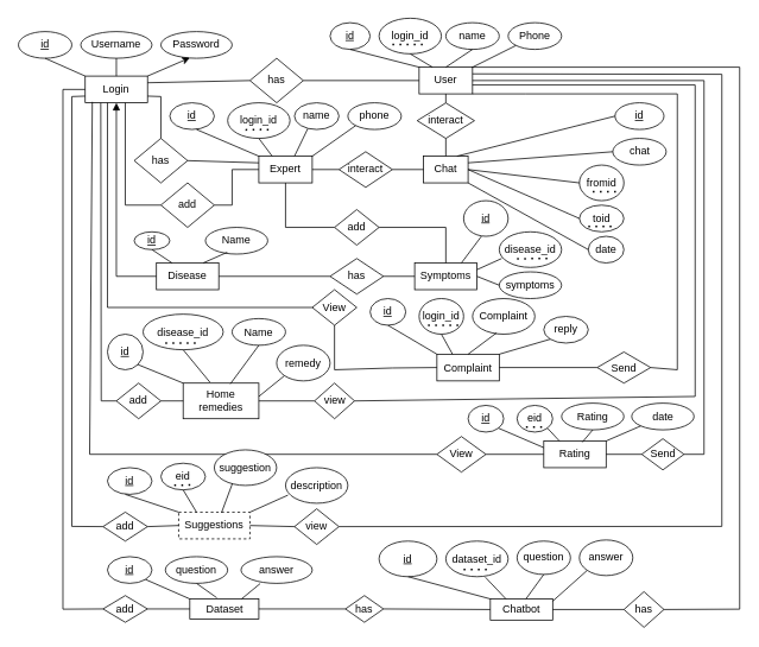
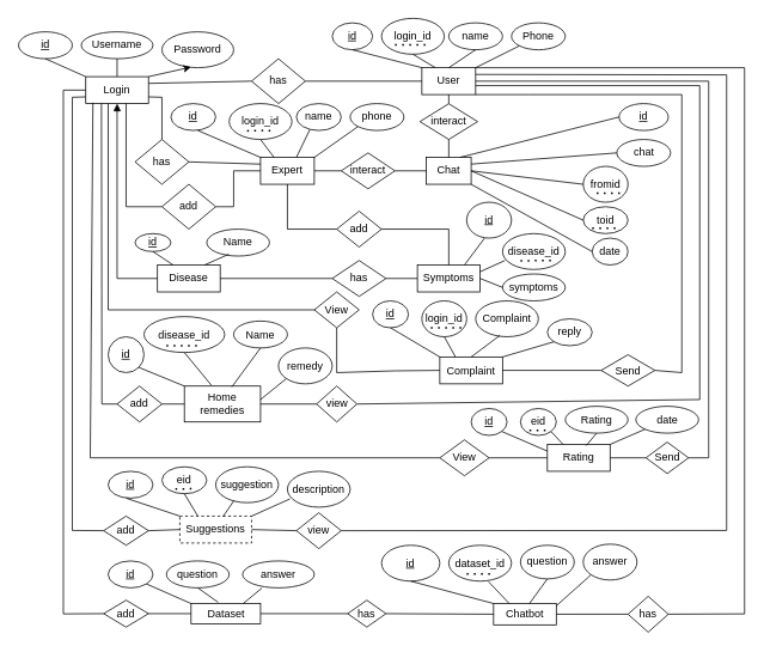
- <mxCell id="5" value="Password" style="ellipse;whiteSpace=wrap;html=1;" parent="1" vertex="1"><mxGeometry x="180" y="35" width="80" height="30" as="geometry" /></mxCell>
+ <mxCell id="5" value="Password" style="ellipse;whiteSpace=wrap;html=1;" parent="1" vertex="1"><mxGeometry x="180" y="35" width="80" height="40" as="geometry" /></mxCell>
- <mxCell id="136" value="suggestion" style="ellipse;whiteSpace=wrap;html=1;" vertex="1" parent="1"><mxGeometry x="240" y="505" width="70" height="40" as="geometry" /></mxCell>
+ <mxCell id="136" value="suggestion" style="ellipse;whiteSpace=wrap;html=1;" vertex="1" parent="1"><mxGeometry x="240" y="520" width="70" height="40" as="geometry" /></mxCell>
